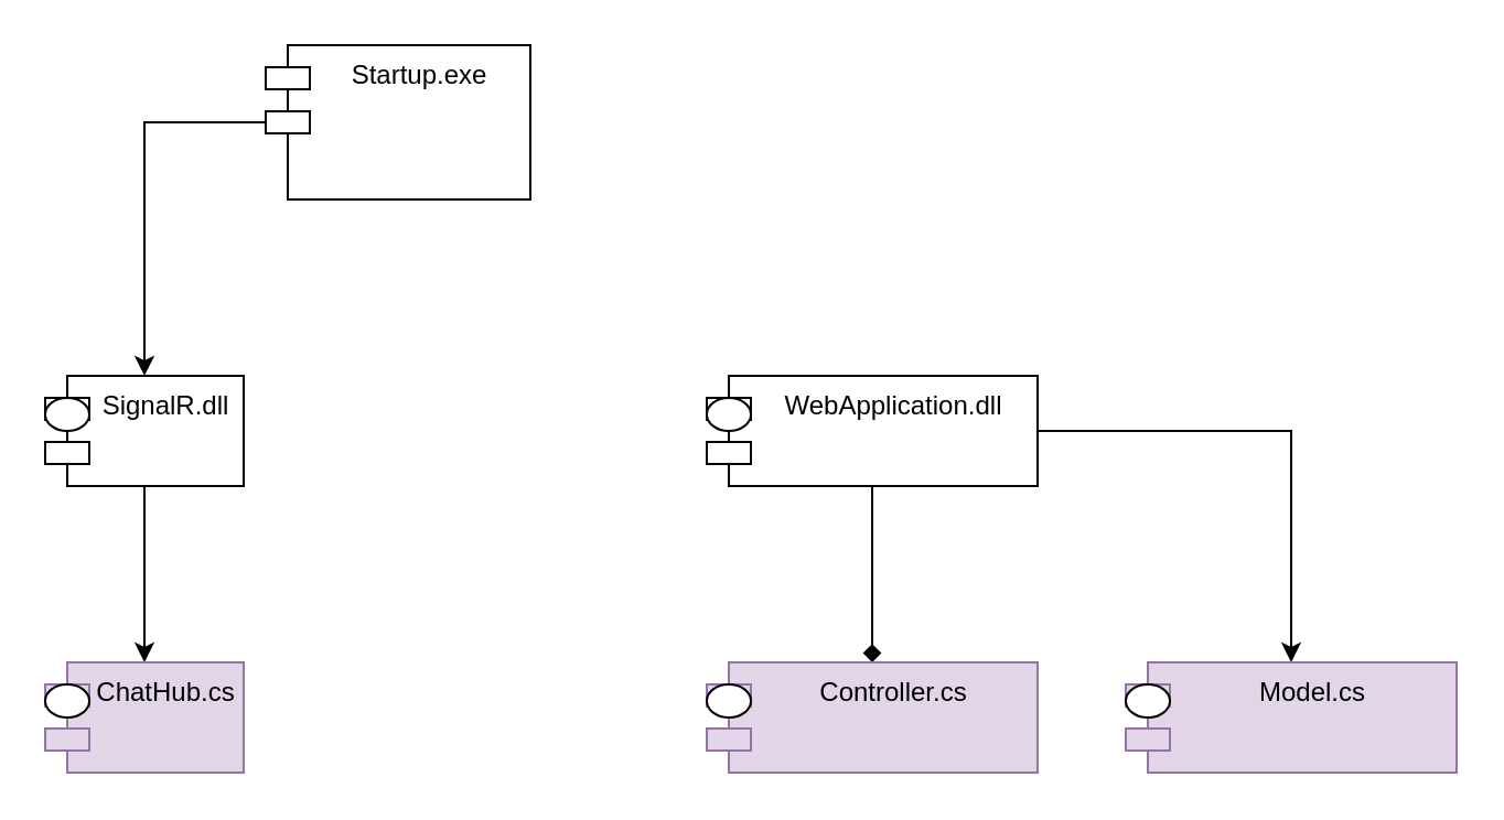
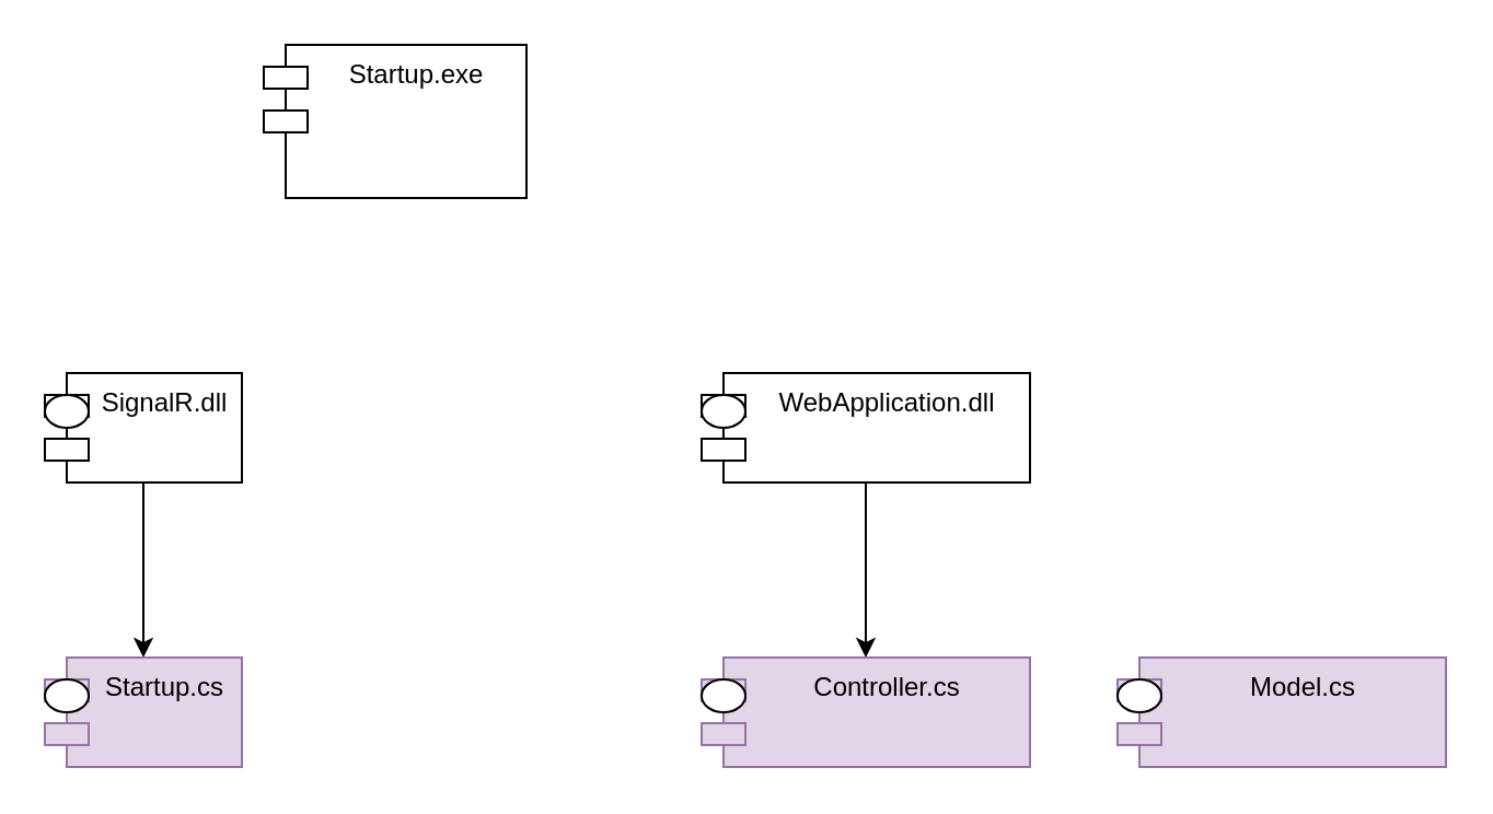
- <mxCell id="7" value="" style="edgeStyle=orthogonalEdgeStyle;rounded=0;orthogonalLoop=1;jettySize=auto;html=1;" parent="1" source="8" target="3" edge="1"><mxGeometry relative="1" as="geometry" /></mxCell>
- <mxCell id="4" value="" style="edgeStyle=orthogonalEdgeStyle;rounded=0;orthogonalLoop=1;jettySize=auto;html=1;" parent="1" source="6" target="11" edge="1"><mxGeometry relative="1" as="geometry" /></mxCell>
- <mxCell id="5" value="" style="edgeStyle=orthogonalEdgeStyle;rounded=0;orthogonalLoop=1;jettySize=auto;html=1;fontSize=26;endArrow=diamond;" parent="1" source="6" target="10" edge="1"><mxGeometry relative="1" as="geometry" /></mxCell>
+ <mxCell id="5" value="" style="edgeStyle=orthogonalEdgeStyle;rounded=0;orthogonalLoop=1;jettySize=auto;html=1;fontSize=26;" parent="1" source="6" target="10" edge="1"><mxGeometry relative="1" as="geometry" /></mxCell>
- <mxCell id="9" value="ChatHub.cs" style="shape=module;align=left;spacingLeft=20;align=center;verticalAlign=top;fillColor=#e1d5e7;strokeColor=#9673a6;" parent="1" vertex="1"><mxGeometry x="20" y="300" width="90" height="50" as="geometry" /></mxCell>
+ <mxCell id="9" value="Startup.cs" style="shape=module;align=left;spacingLeft=20;align=center;verticalAlign=top;fillColor=#e1d5e7;strokeColor=#9673a6;" parent="1" vertex="1"><mxGeometry x="20" y="300" width="90" height="50" as="geometry" /></mxCell>
